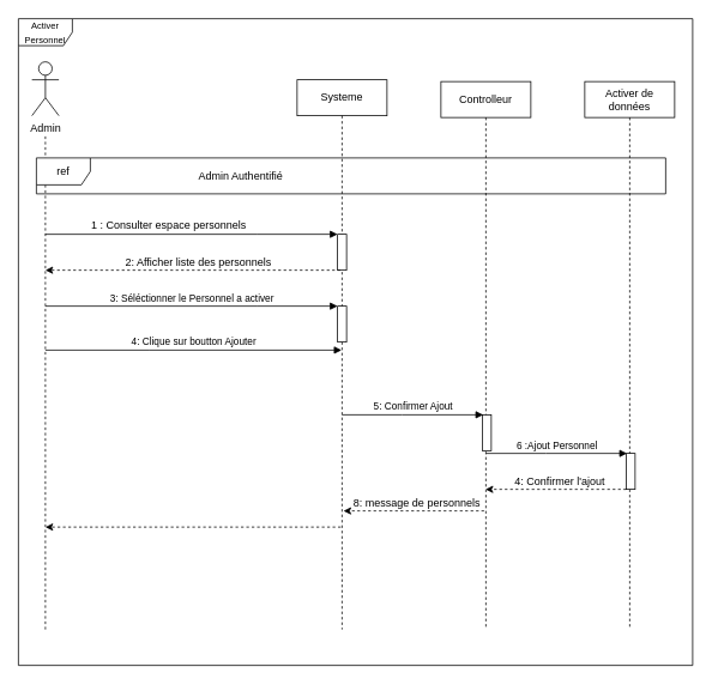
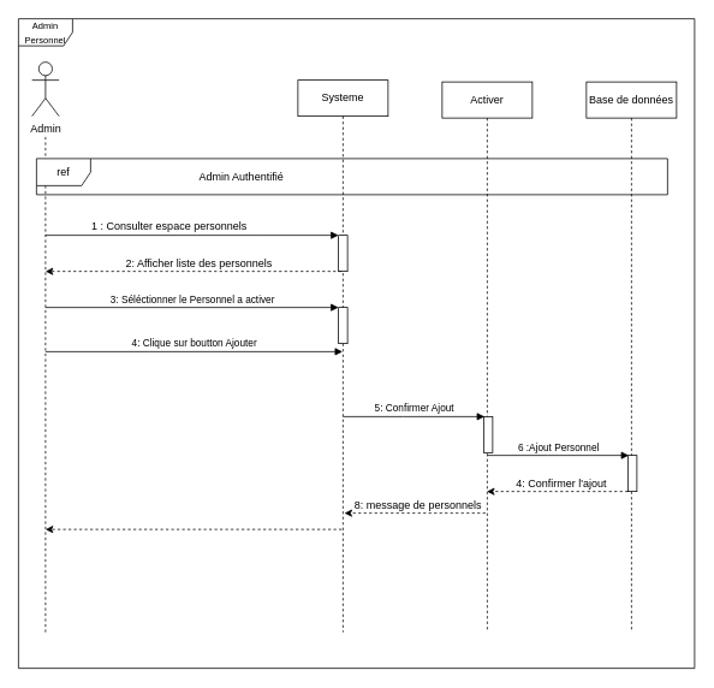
- <mxCell id="14" value="&lt;font style=&quot;font-size: 10px;&quot;&gt;Activer&lt;/font&gt;&lt;div&gt;&lt;font style=&quot;font-size: 10px;&quot;&gt;Personnel&lt;/font&gt;&lt;/div&gt;" style="shape=umlFrame;whiteSpace=wrap;html=1;pointerEvents=0;" vertex="1" parent="1"><mxGeometry x="20" y="20" width="750" height="720" as="geometry" /></mxCell>
+ <mxCell id="14" value="&lt;font style=&quot;font-size: 10px;&quot;&gt;Admin&lt;/font&gt;&lt;div&gt;&lt;font style=&quot;font-size: 10px;&quot;&gt;Personnel&lt;/font&gt;&lt;/div&gt;" style="shape=umlFrame;whiteSpace=wrap;html=1;pointerEvents=0;" vertex="1" parent="1"><mxGeometry x="20" y="20" width="750" height="720" as="geometry" /></mxCell>
- <mxCell id="15" value="Controlleur" style="shape=umlLifeline;perimeter=lifelinePerimeter;whiteSpace=wrap;html=1;container=0;dropTarget=0;collapsible=0;recursiveResize=0;outlineConnect=0;portConstraint=eastwest;newEdgeStyle={&quot;edgeStyle&quot;:&quot;elbowEdgeStyle&quot;,&quot;elbow&quot;:&quot;vertical&quot;,&quot;curved&quot;:0,&quot;rounded&quot;:0};" vertex="1" parent="1"><mxGeometry x="490" y="90" width="100" height="610" as="geometry" /></mxCell>
+ <mxCell id="15" value="Activer" style="shape=umlLifeline;perimeter=lifelinePerimeter;whiteSpace=wrap;html=1;container=0;dropTarget=0;collapsible=0;recursiveResize=0;outlineConnect=0;portConstraint=eastwest;newEdgeStyle={&quot;edgeStyle&quot;:&quot;elbowEdgeStyle&quot;,&quot;elbow&quot;:&quot;vertical&quot;,&quot;curved&quot;:0,&quot;rounded&quot;:0};" vertex="1" parent="1"><mxGeometry x="490" y="90" width="100" height="610" as="geometry" /></mxCell>
- <mxCell id="16" value="Activer de données" style="shape=umlLifeline;perimeter=lifelinePerimeter;whiteSpace=wrap;html=1;container=0;dropTarget=0;collapsible=0;recursiveResize=0;outlineConnect=0;portConstraint=eastwest;newEdgeStyle={&quot;edgeStyle&quot;:&quot;elbowEdgeStyle&quot;,&quot;elbow&quot;:&quot;vertical&quot;,&quot;curved&quot;:0,&quot;rounded&quot;:0};" vertex="1" parent="1"><mxGeometry x="650" y="90" width="100" height="610" as="geometry" /></mxCell>
+ <mxCell id="16" value="Base de données" style="shape=umlLifeline;perimeter=lifelinePerimeter;whiteSpace=wrap;html=1;container=0;dropTarget=0;collapsible=0;recursiveResize=0;outlineConnect=0;portConstraint=eastwest;newEdgeStyle={&quot;edgeStyle&quot;:&quot;elbowEdgeStyle&quot;,&quot;elbow&quot;:&quot;vertical&quot;,&quot;curved&quot;:0,&quot;rounded&quot;:0};" vertex="1" parent="1"><mxGeometry x="650" y="90" width="100" height="610" as="geometry" /></mxCell>
